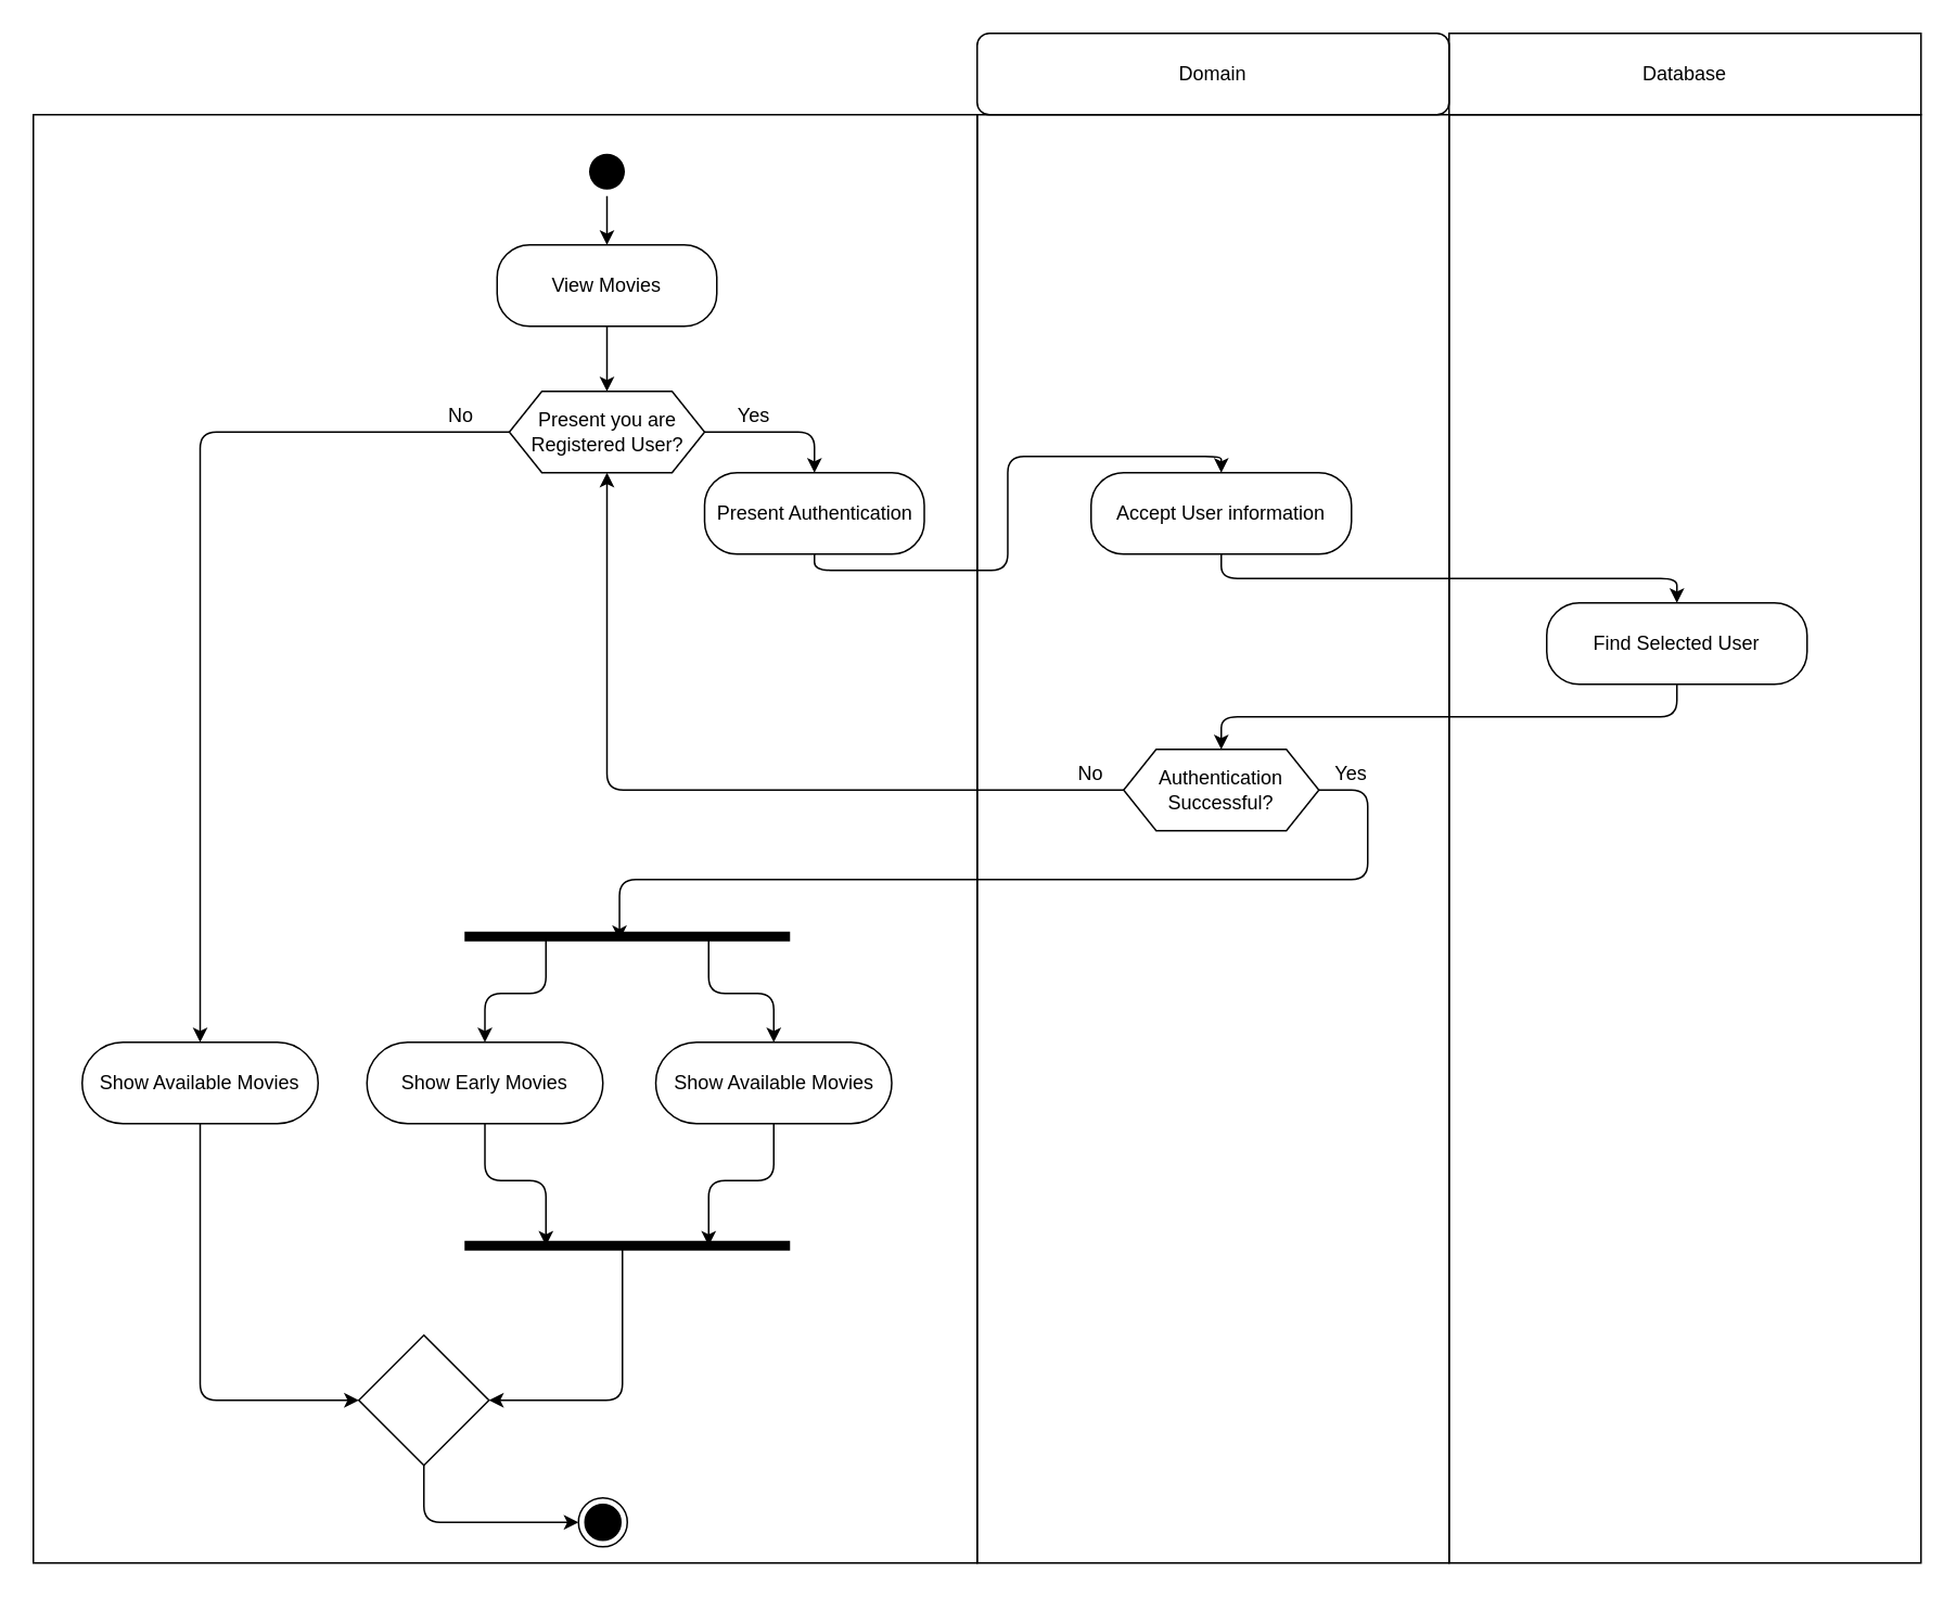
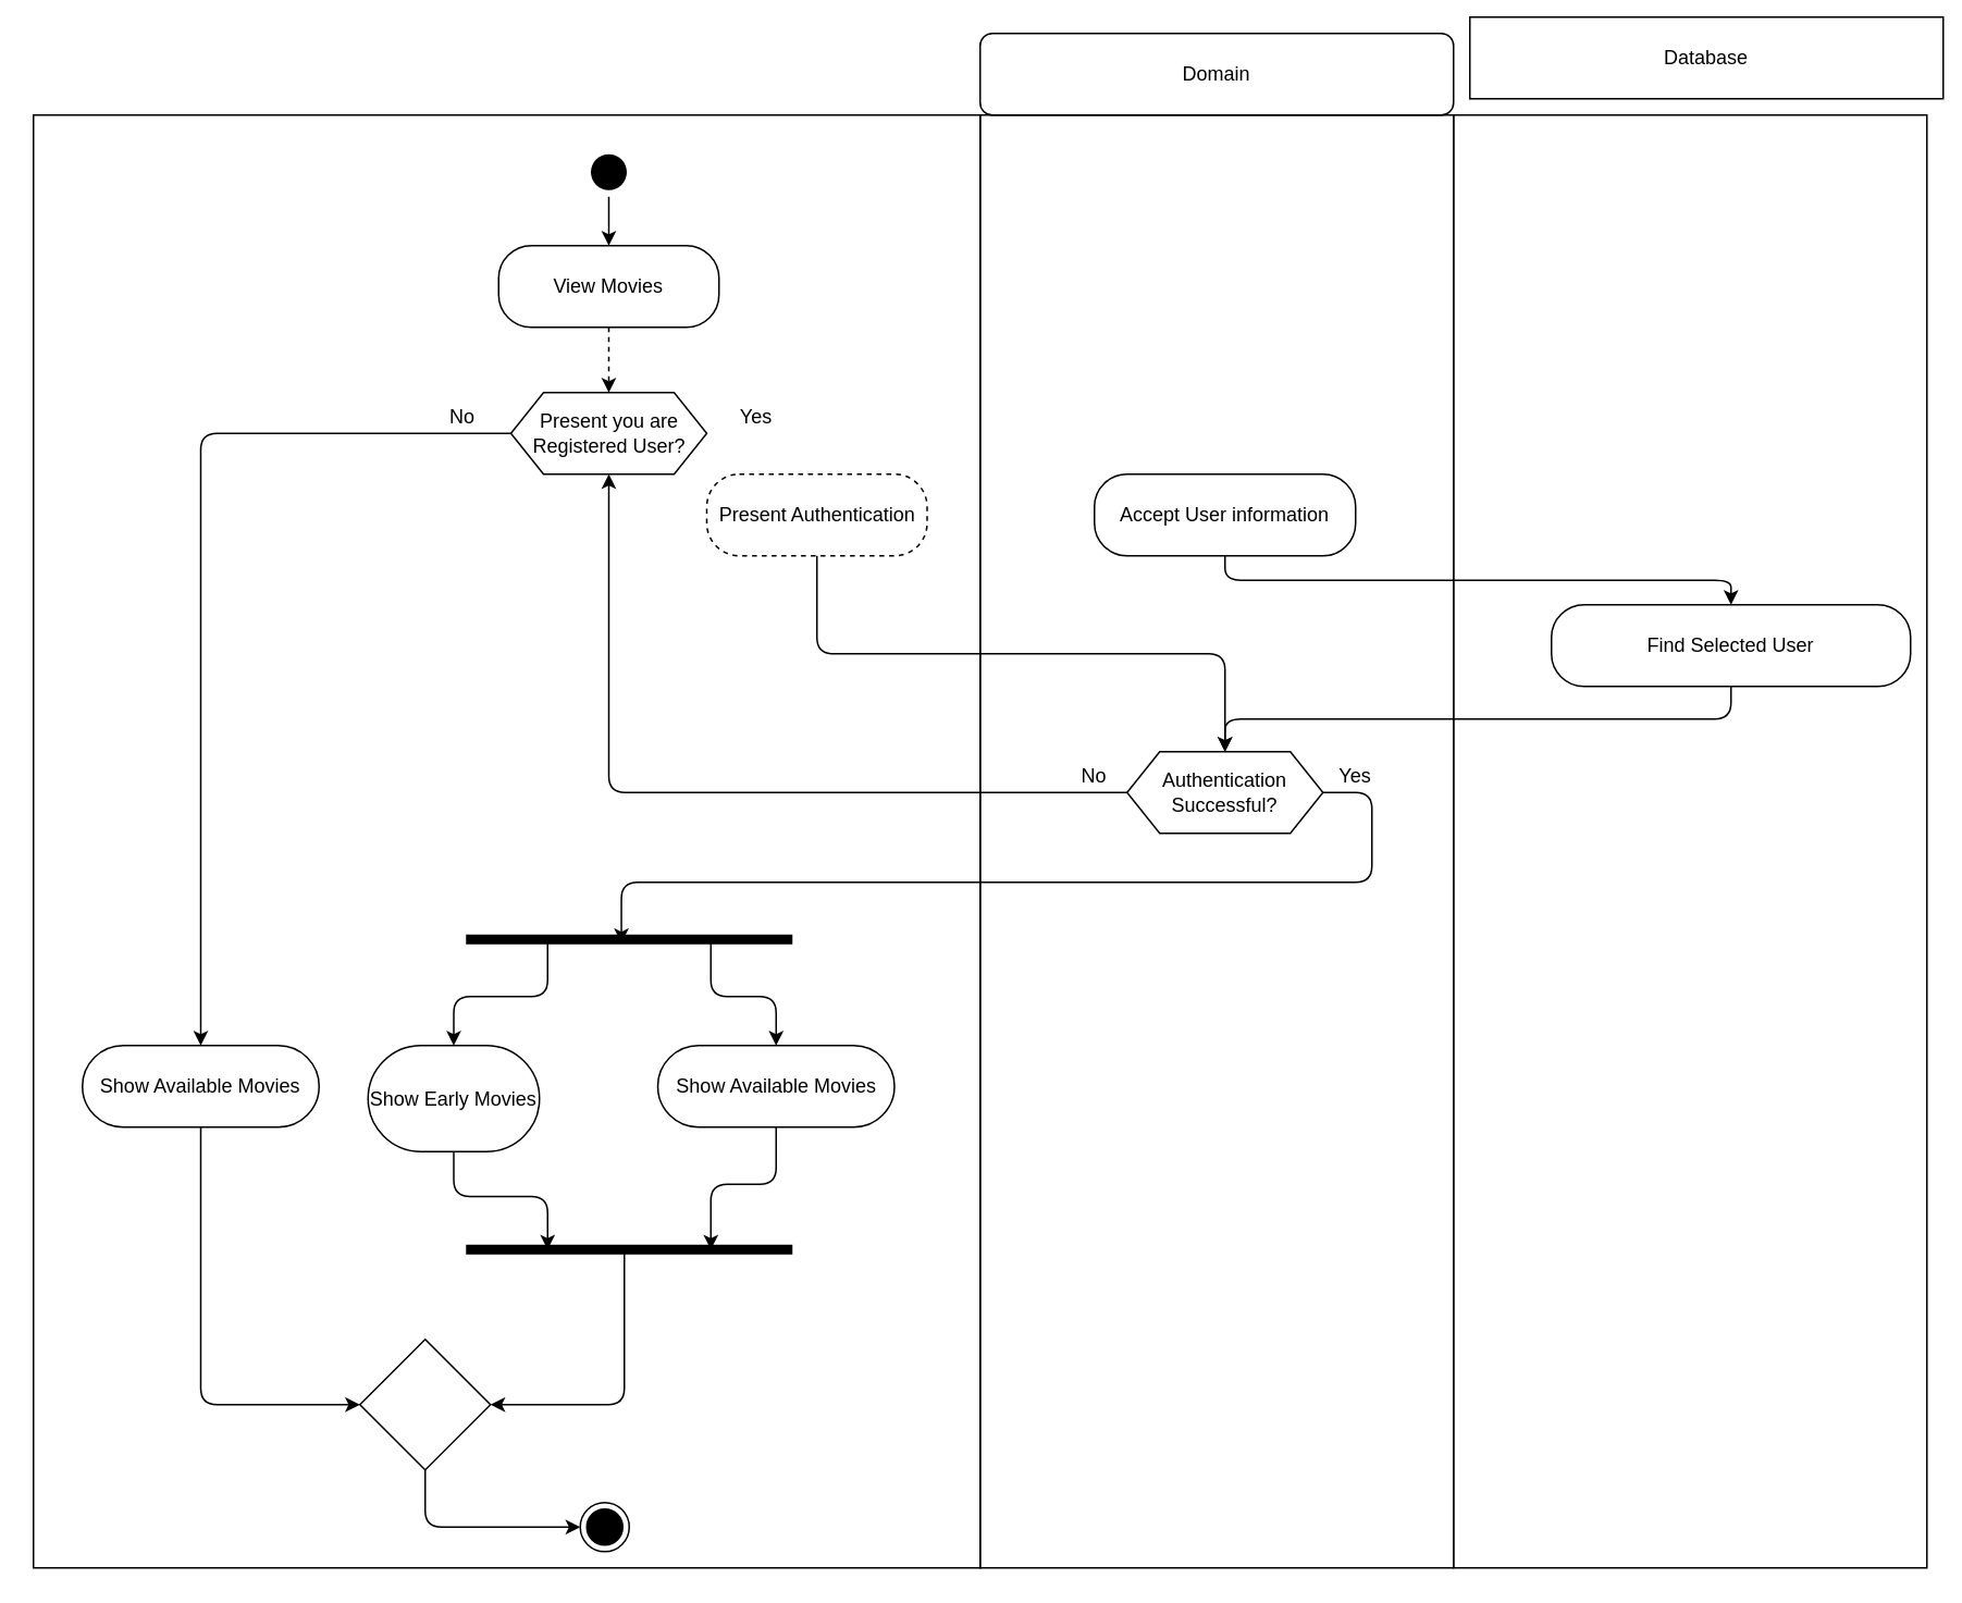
- <mxCell id="6" value="Database" style="rounded=0;whiteSpace=wrap;html=1;strokeColor=#000000;fontColor=#000000;fillColor=none;" vertex="1" parent="1"><mxGeometry x="890" y="20" width="290" height="50" as="geometry" /></mxCell>
+ <mxCell id="6" value="Database" style="rounded=0;whiteSpace=wrap;html=1;strokeColor=#000000;fontColor=#000000;fillColor=none;" vertex="1" parent="1"><mxGeometry x="900" y="10" width="290" height="50" as="geometry" /></mxCell>
- <mxCell id="14" style="edgeStyle=none;html=1;exitX=0.5;exitY=1;exitDx=0;exitDy=0;entryX=0.5;entryY=0;entryDx=0;entryDy=0;strokeColor=#000000;fontColor=#000000;" edge="1" parent="1" source="15" target="27"><mxGeometry relative="1" as="geometry"><mxPoint x="372.5" y="270" as="targetPoint" /></mxGeometry></mxCell>
+ <mxCell id="14" style="edgeStyle=none;html=1;exitX=0.5;exitY=1;exitDx=0;exitDy=0;entryX=0.5;entryY=0;entryDx=0;entryDy=0;strokeColor=#000000;fontColor=#000000;dashed=1;" edge="1" parent="1" source="15" target="27"><mxGeometry relative="1" as="geometry"><mxPoint x="372.5" y="270" as="targetPoint" /></mxGeometry></mxCell>
- <mxCell id="25" style="edgeStyle=orthogonalEdgeStyle;html=1;exitX=1;exitY=0.5;exitDx=0;exitDy=0;strokeColor=#000000;fontColor=#000000;endArrow=classic;endFill=1;" edge="1" parent="1" source="27" target="31"><mxGeometry relative="1" as="geometry" /></mxCell>
- <mxCell id="30" style="edgeStyle=orthogonalEdgeStyle;html=1;exitX=0.5;exitY=1;exitDx=0;exitDy=0;entryX=0.5;entryY=0;entryDx=0;entryDy=0;strokeColor=#000000;fontColor=#000000;endArrow=classic;endFill=1;" edge="1" parent="1" source="31" target="33"><mxGeometry relative="1" as="geometry" /></mxCell>
+ <mxCell id="30" style="edgeStyle=orthogonalEdgeStyle;html=1;exitX=0.5;exitY=1;exitDx=0;exitDy=0;strokeColor=#000000;fontColor=#000000;endArrow=classic;endFill=1;" edge="1" parent="1" source="31" target="38"><mxGeometry relative="1" as="geometry" /></mxCell>
- <mxCell id="31" value="Present Authentication" style="rounded=1;whiteSpace=wrap;html=1;arcSize=40;fontColor=#000000;fillColor=none;strokeColor=#000000;" vertex="1" parent="1"><mxGeometry x="432.5" y="290" width="135" height="50" as="geometry" /></mxCell>
+ <mxCell id="31" value="Present Authentication" style="rounded=1;whiteSpace=wrap;html=1;arcSize=40;fontColor=#000000;fillColor=none;strokeColor=#000000;dashed=1;" vertex="1" parent="1"><mxGeometry x="432.5" y="290" width="135" height="50" as="geometry" /></mxCell>
- <mxCell id="35" value="Find Selected User" style="rounded=1;whiteSpace=wrap;html=1;arcSize=40;fontColor=#000000;fillColor=none;strokeColor=#000000;" vertex="1" parent="1"><mxGeometry x="950" y="370" width="160" height="50" as="geometry" /></mxCell>
+ <mxCell id="35" value="Find Selected User" style="rounded=1;whiteSpace=wrap;html=1;arcSize=40;fontColor=#000000;fillColor=none;strokeColor=#000000;" vertex="1" parent="1"><mxGeometry x="950" y="370" width="220" height="50" as="geometry" /></mxCell>
- <mxCell id="20" value="Show Early Movies" style="rounded=1;whiteSpace=wrap;html=1;arcSize=50;fontColor=#000000;fillColor=none;strokeColor=#000000;" vertex="1" parent="1"><mxGeometry x="225" y="640" width="145" height="50" as="geometry" /></mxCell>
+ <mxCell id="20" value="Show Early Movies" style="rounded=1;whiteSpace=wrap;html=1;arcSize=50;fontColor=#000000;fillColor=none;strokeColor=#000000;" vertex="1" parent="1"><mxGeometry x="225" y="640" width="105" height="65" as="geometry" /></mxCell>
